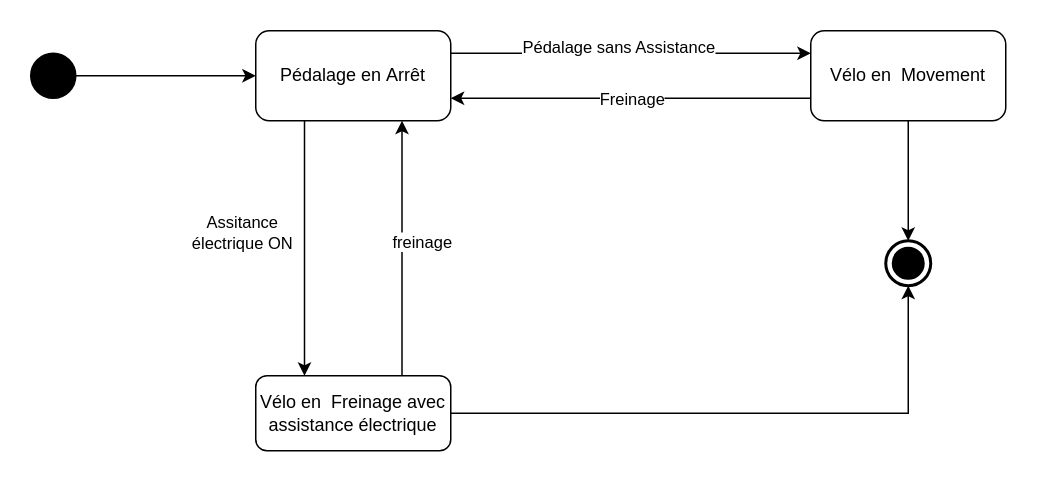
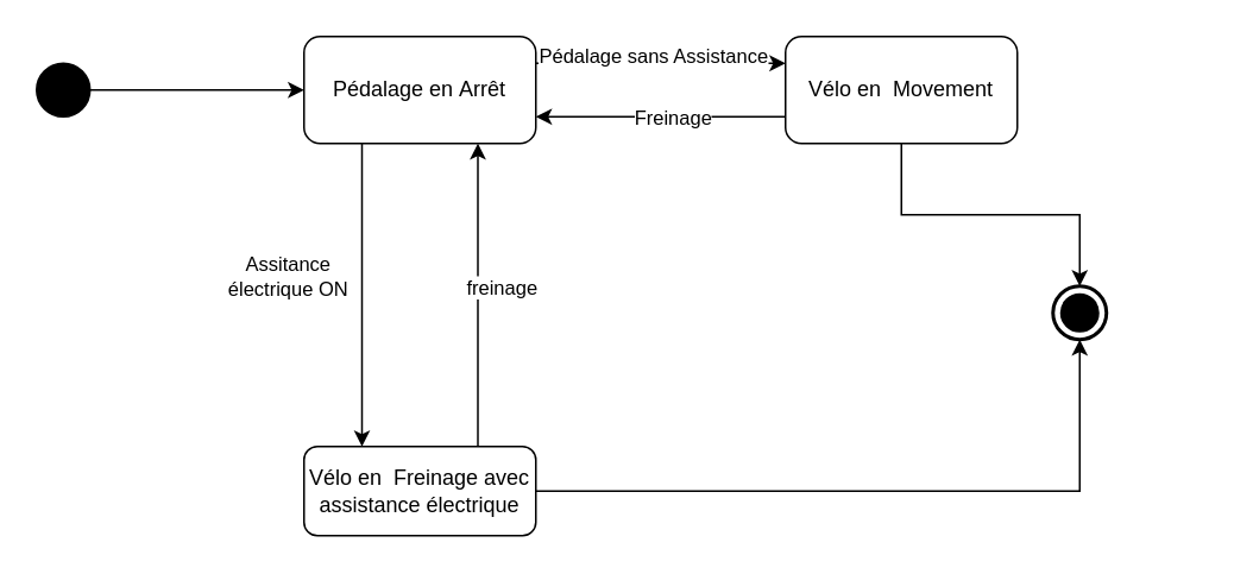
- <mxCell id="11" value="Vélo en&amp;nbsp; Movement" style="shape=rect;html=1;rounded=1;whiteSpace=wrap;align=center;" parent="1" vertex="1"><mxGeometry x="540" y="20" width="130" height="60" as="geometry" /></mxCell>
+ <mxCell id="11" value="Vélo en&amp;nbsp; Movement" style="shape=rect;html=1;rounded=1;whiteSpace=wrap;align=center;" parent="1" vertex="1"><mxGeometry x="440" y="20" width="130" height="60" as="geometry" /></mxCell>
